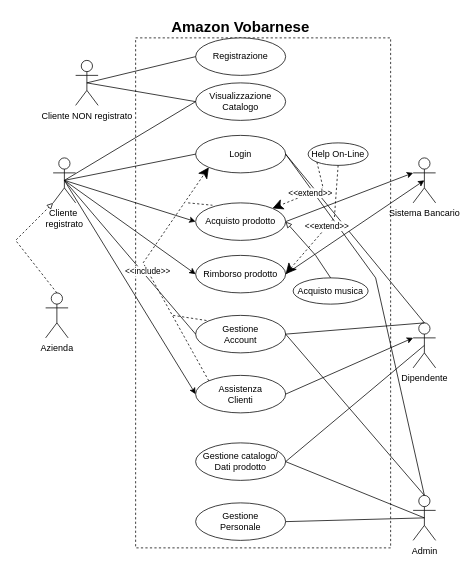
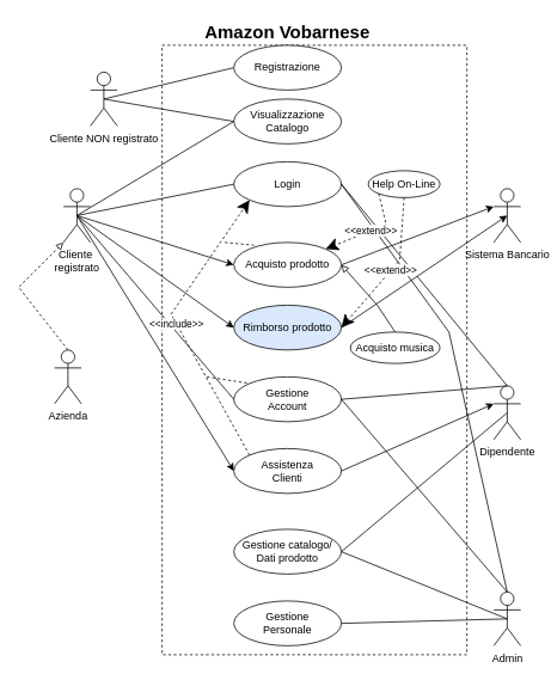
- <mxCell id="20" value="Rimborso prodotto" style="ellipse;whiteSpace=wrap;html=1;" parent="1" vertex="1"><mxGeometry x="260" y="340" width="120" height="50" as="geometry" /></mxCell>
+ <mxCell id="20" value="Rimborso prodotto" style="ellipse;whiteSpace=wrap;html=1;fillColor=#dae8fc;" parent="1" vertex="1"><mxGeometry x="260" y="340" width="120" height="50" as="geometry" /></mxCell>
